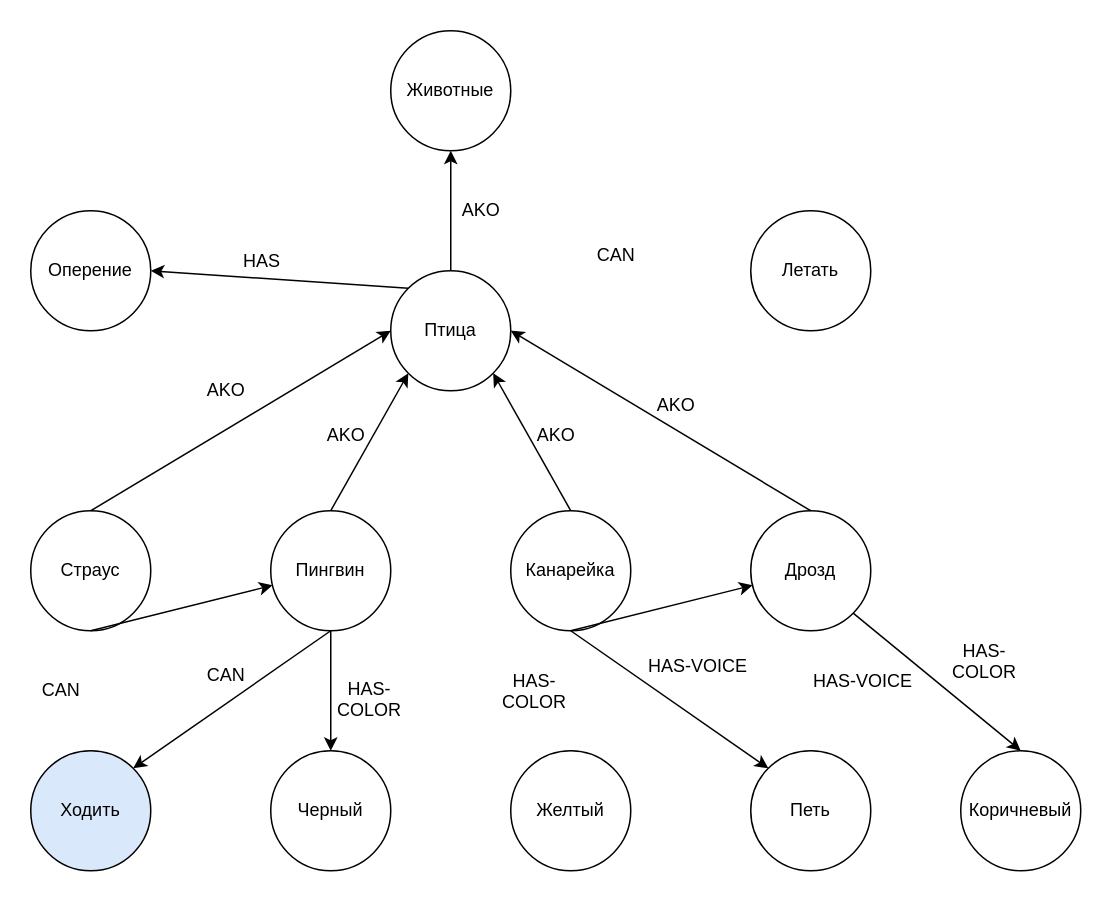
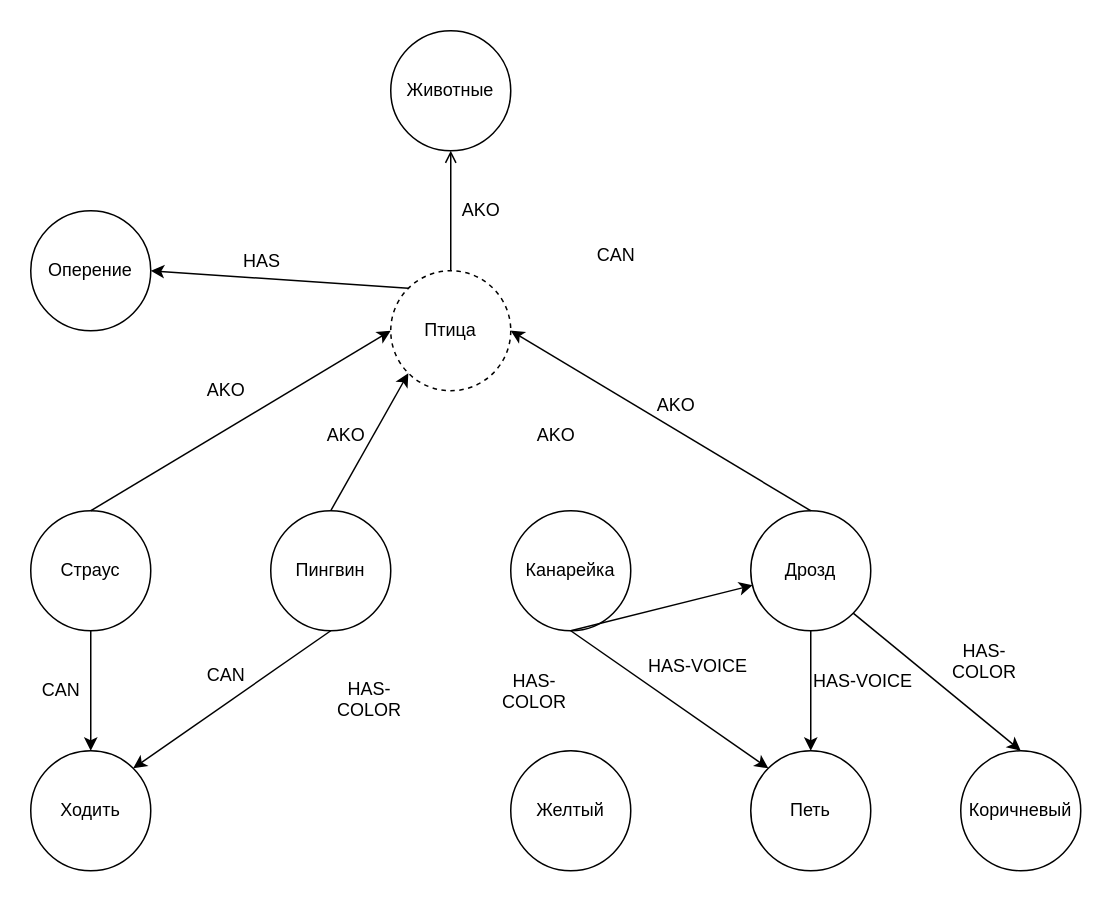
- <mxCell id="8" value="" style="endArrow=classic;html=1;rounded=0;exitX=0.5;exitY=0;exitDx=0;exitDy=0;entryX=0.5;entryY=1;entryDx=0;entryDy=0;" edge="1" parent="1" source="3" target="2"><mxGeometry width="50" height="50" relative="1" as="geometry"><mxPoint x="290" y="410" as="sourcePoint" /><mxPoint x="340" y="360" as="targetPoint" /></mxGeometry></mxCell>
+ <mxCell id="8" value="" style="endArrow=open;html=1;rounded=0;exitX=0.5;exitY=0;exitDx=0;exitDy=0;entryX=0.5;entryY=1;entryDx=0;entryDy=0;" edge="1" parent="1" source="3" target="2"><mxGeometry width="50" height="50" relative="1" as="geometry"><mxPoint x="290" y="410" as="sourcePoint" /><mxPoint x="340" y="360" as="targetPoint" /></mxGeometry></mxCell>
- <mxCell id="18" value="Летать" style="ellipse;whiteSpace=wrap;html=1;aspect=fixed;" vertex="1" parent="1"><mxGeometry x="500" y="140" width="80" height="80" as="geometry" /></mxCell>
- <mxCell id="3" value="Птица" style="ellipse;whiteSpace=wrap;html=1;aspect=fixed;" vertex="1" parent="1"><mxGeometry x="260" y="180" width="80" height="80" as="geometry" /></mxCell>
+ <mxCell id="3" value="Птица" style="ellipse;whiteSpace=wrap;html=1;aspect=fixed;dashed=1;" vertex="1" parent="1"><mxGeometry x="260" y="180" width="80" height="80" as="geometry" /></mxCell>
- <mxCell id="11" value="" style="endArrow=classic;html=1;rounded=0;exitX=0.5;exitY=0;exitDx=0;exitDy=0;entryX=1;entryY=1;entryDx=0;entryDy=0;" edge="1" parent="1" source="5" target="3"><mxGeometry width="50" height="50" relative="1" as="geometry"><mxPoint x="290" y="410" as="sourcePoint" /><mxPoint x="350" y="270" as="targetPoint" /></mxGeometry></mxCell>
- <mxCell id="21" value="" style="endArrow=classic;html=1;rounded=0;exitX=0.5;exitY=1;exitDx=0;exitDy=0;" edge="1" parent="1" source="7" target="4"><mxGeometry width="50" height="50" relative="1" as="geometry"><mxPoint x="290" y="410" as="sourcePoint" /><mxPoint x="340" y="360" as="targetPoint" /></mxGeometry></mxCell>
+ <mxCell id="21" value="" style="endArrow=classic;html=1;rounded=0;exitX=0.5;exitY=1;exitDx=0;exitDy=0;entryX=0.5;entryY=0;entryDx=0;entryDy=0;" edge="1" parent="1" source="7" target="20"><mxGeometry width="50" height="50" relative="1" as="geometry"><mxPoint x="290" y="410" as="sourcePoint" /><mxPoint x="340" y="360" as="targetPoint" /></mxGeometry></mxCell>
- <mxCell id="26" value="" style="endArrow=classic;html=1;rounded=0;exitX=0.5;exitY=1;exitDx=0;exitDy=0;entryX=0.5;entryY=0;entryDx=0;entryDy=0;" edge="1" parent="1" source="4" target="25"><mxGeometry width="50" height="50" relative="1" as="geometry"><mxPoint x="290" y="410" as="sourcePoint" /><mxPoint x="340" y="360" as="targetPoint" /></mxGeometry></mxCell>
+ <mxCell id="33" value="" style="endArrow=classic;html=1;rounded=0;entryX=0.5;entryY=0;entryDx=0;entryDy=0;exitX=0.5;exitY=1;exitDx=0;exitDy=0;" edge="1" parent="1" source="6" target="31"><mxGeometry width="50" height="50" relative="1" as="geometry"><mxPoint x="290" y="410" as="sourcePoint" /><mxPoint x="340" y="360" as="targetPoint" /></mxGeometry></mxCell>
- <mxCell id="20" value="Ходить" style="ellipse;whiteSpace=wrap;html=1;aspect=fixed;fillColor=#dae8fc;" vertex="1" parent="1"><mxGeometry x="20" y="500" width="80" height="80" as="geometry" /></mxCell>
+ <mxCell id="20" value="Ходить" style="ellipse;whiteSpace=wrap;html=1;aspect=fixed;" vertex="1" parent="1"><mxGeometry x="20" y="500" width="80" height="80" as="geometry" /></mxCell>
- <mxCell id="25" value="Черный" style="ellipse;whiteSpace=wrap;html=1;aspect=fixed;" vertex="1" parent="1"><mxGeometry x="180" y="500" width="80" height="80" as="geometry" /></mxCell>
